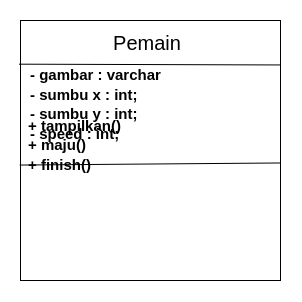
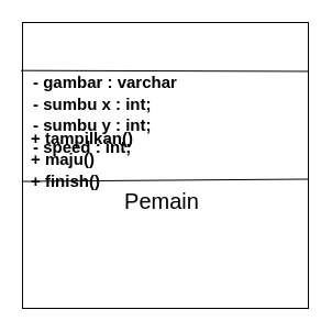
- <mxCell id="4" value="&lt;span style=&quot;font-size: 20px;&quot;&gt;Pemain&lt;/span&gt;" style="text;html=1;strokeColor=none;fillColor=none;align=center;verticalAlign=middle;whiteSpace=wrap;rounded=0;strokeWidth=2;" vertex="1" parent="1"><mxGeometry x="117" y="27" width="60" height="30" as="geometry" /></mxCell>
+ <mxCell id="4" value="&lt;span style=&quot;font-size: 20px;&quot;&gt;Pemain&lt;/span&gt;" style="text;html=1;strokeColor=none;fillColor=none;align=center;verticalAlign=middle;whiteSpace=wrap;rounded=0;strokeWidth=2;" vertex="1" parent="1"><mxGeometry x="117" y="167" width="60" height="30" as="geometry" /></mxCell>
